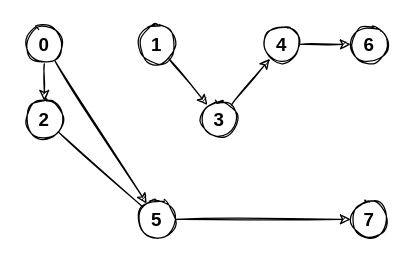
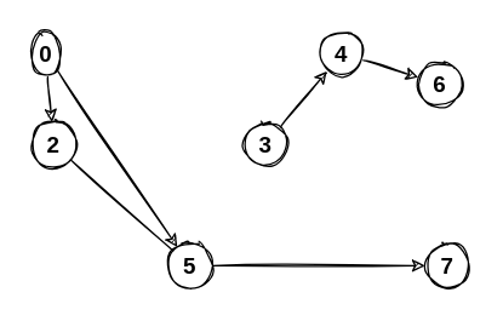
- <mxCell id="15" value="0" style="ellipse;whiteSpace=wrap;html=1;fontStyle=1;fontSize=15;sketch=1;" vertex="1" parent="1"><mxGeometry x="20" y="20" width="30" height="30" as="geometry" /></mxCell>
+ <mxCell id="15" value="0" style="ellipse;whiteSpace=wrap;html=1;fontStyle=1;fontSize=15;sketch=1;" vertex="1" parent="1"><mxGeometry x="20" y="20" width="20" height="30" as="geometry" /></mxCell>
- <mxCell id="2" value="1" style="ellipse;whiteSpace=wrap;html=1;fontStyle=1;fontSize=15;sketch=1;" vertex="1" parent="1"><mxGeometry x="110" y="20" width="30" height="30" as="geometry" /></mxCell>
- <mxCell id="11" value="6" style="ellipse;whiteSpace=wrap;html=1;fontStyle=1;fontSize=15;sketch=1;" vertex="1" parent="1"><mxGeometry x="280" y="20" width="30" height="30" as="geometry" /></mxCell>
+ <mxCell id="11" value="6" style="ellipse;whiteSpace=wrap;html=1;fontStyle=1;fontSize=15;sketch=1;" vertex="1" parent="1"><mxGeometry x="275" y="40" width="30" height="30" as="geometry" /></mxCell>
- <mxCell id="6" value="" style="endArrow=classic;html=1;fontSize=15;sketch=1;" edge="1" parent="1" source="2" target="4"><mxGeometry width="50" height="50" relative="1" as="geometry"><mxPoint x="110" y="150" as="sourcePoint" /><mxPoint x="170" y="150" as="targetPoint" /></mxGeometry></mxCell>
